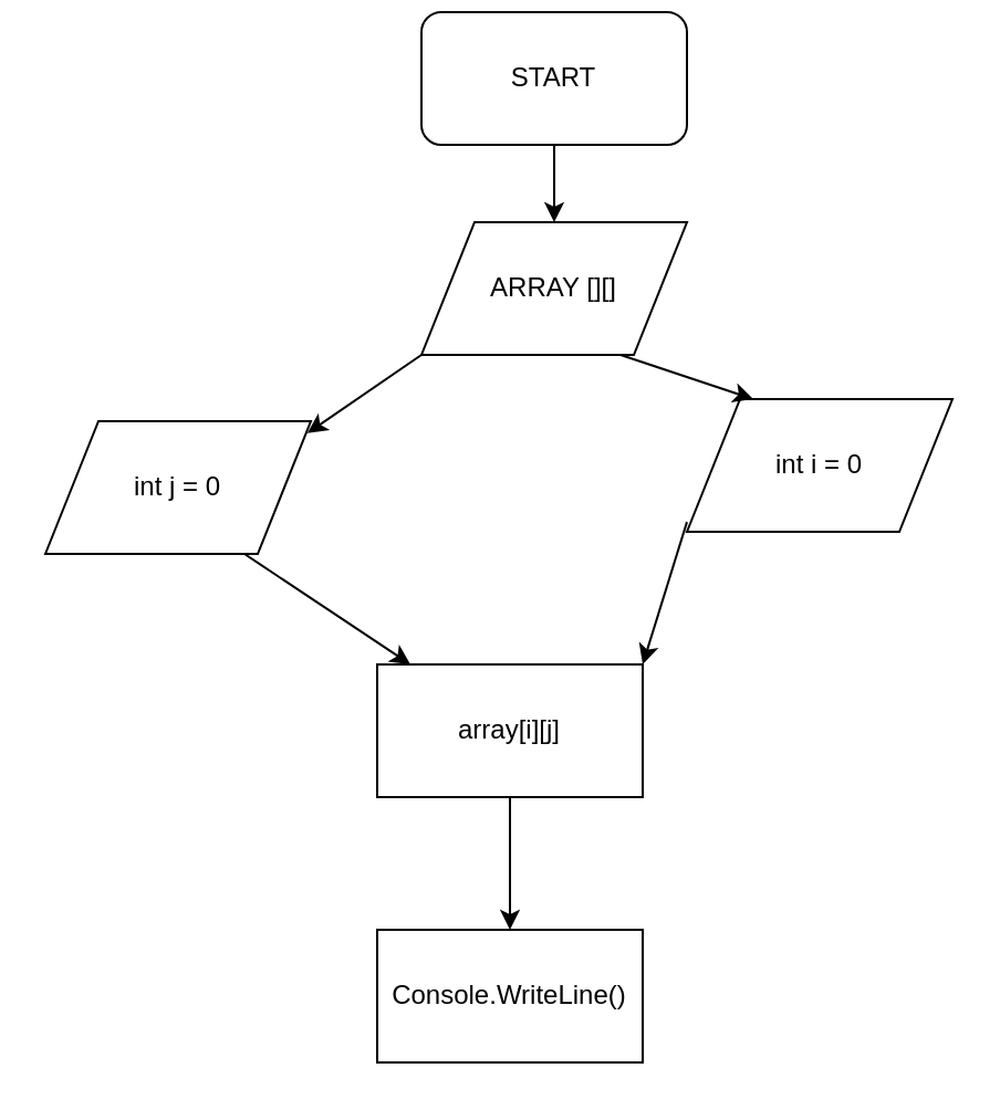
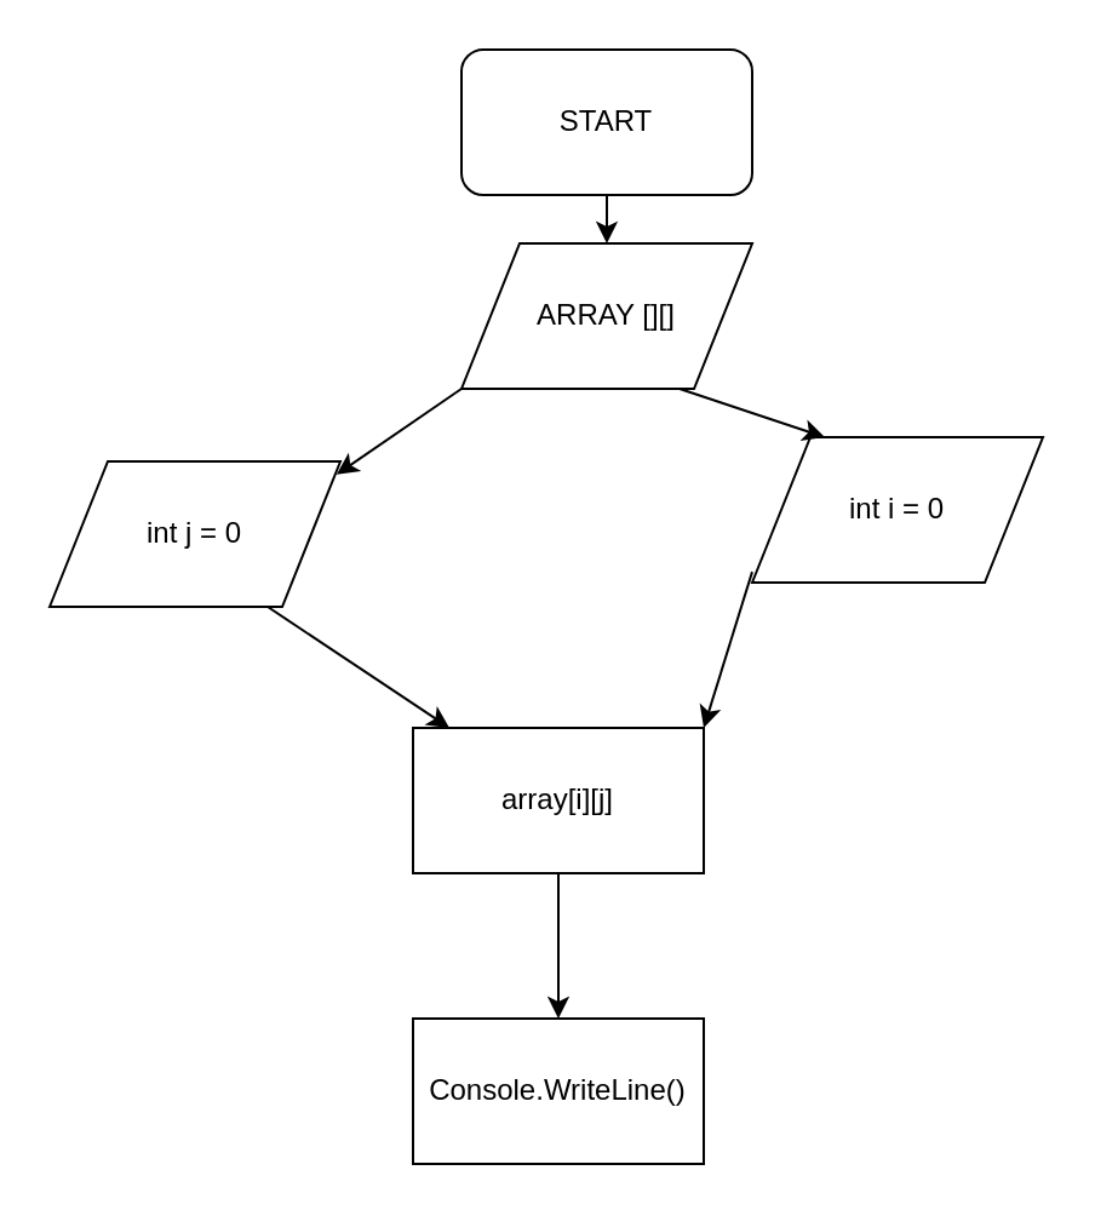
- <mxCell id="2" value="START" style="rounded=1;whiteSpace=wrap;html=1;" parent="1" vertex="1"><mxGeometry x="190" y="5" width="120" height="60" as="geometry" /></mxCell>
+ <mxCell id="2" value="START" style="rounded=1;whiteSpace=wrap;html=1;" parent="1" vertex="1"><mxGeometry x="190" y="20" width="120" height="60" as="geometry" /></mxCell>
